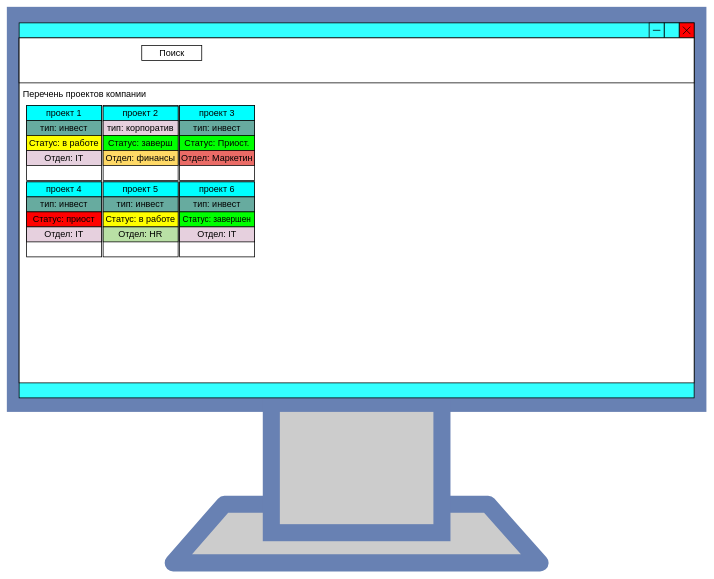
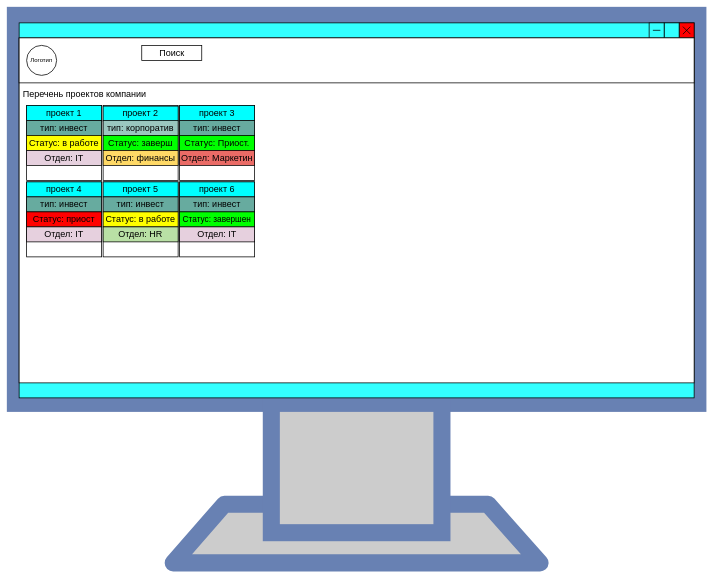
+ <mxCell id="12" value="Логотип" style="ellipse;whiteSpace=wrap;html=1;aspect=fixed;fontSize=8;" vertex="1" parent="1"><mxGeometry x="35" y="60" width="40" height="40" as="geometry" /></mxCell>
- <mxCell id="29" value="тип: корпоратив" style="rounded=0;whiteSpace=wrap;html=1;fillColor=#e6d0de;" vertex="1" parent="1"><mxGeometry x="137" y="160" width="100" height="20" as="geometry" /></mxCell>
+ <mxCell id="29" value="тип: корпоратив" style="rounded=0;whiteSpace=wrap;html=1;fillColor=#9AC7BF;" vertex="1" parent="1"><mxGeometry x="137" y="160" width="100" height="20" as="geometry" /></mxCell>
